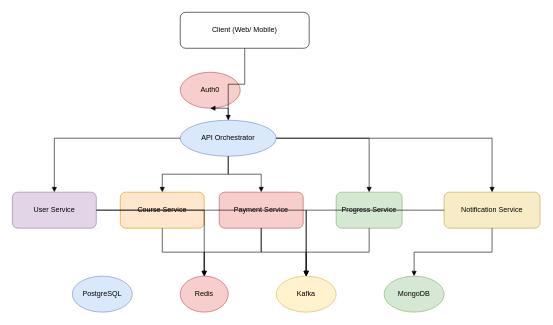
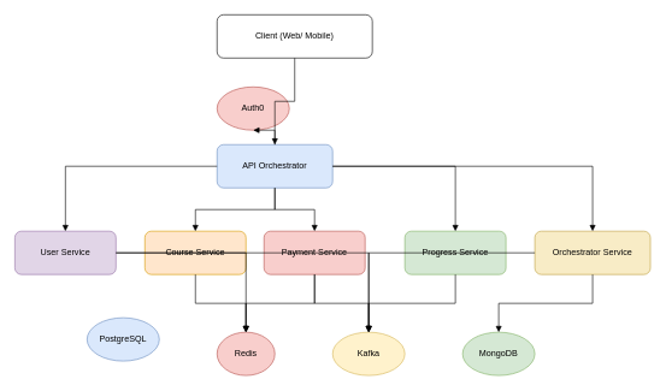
- <mxCell id="2" value="API Orchestrator" style="ellipse;whiteSpace=wrap;html=1;fillColor=#dae8fc;strokeColor=#6c8ebf;" vertex="1" parent="1"><mxGeometry x="300" y="200" width="160" height="60" as="geometry" /></mxCell>
+ <mxCell id="2" value="API Orchestrator" style="rounded=1;whiteSpace=wrap;html=1;fillColor=#dae8fc;strokeColor=#6c8ebf" vertex="1" parent="1"><mxGeometry x="300" y="200" width="160" height="60" as="geometry" /></mxCell>
- <mxCell id="6" value="Progress Service" style="rounded=1;whiteSpace=wrap;html=1;fillColor=#d5e8d4;strokeColor=#82b366" vertex="1" parent="1"><mxGeometry x="560" y="320" width="110" height="60" as="geometry" /></mxCell>
+ <mxCell id="6" value="Progress Service" style="rounded=1;whiteSpace=wrap;html=1;fillColor=#d5e8d4;strokeColor=#82b366" vertex="1" parent="1"><mxGeometry x="560" y="320" width="140" height="60" as="geometry" /></mxCell>
- <mxCell id="7" value="Notification Service" style="rounded=1;whiteSpace=wrap;html=1;fillColor=#f8ecc6;strokeColor=#bfa243" vertex="1" parent="1"><mxGeometry x="740" y="320" width="160" height="60" as="geometry" /></mxCell>
+ <mxCell id="7" value="Orchestrator Service" style="rounded=1;whiteSpace=wrap;html=1;fillColor=#f8ecc6;strokeColor=#bfa243" vertex="1" parent="1"><mxGeometry x="740" y="320" width="160" height="60" as="geometry" /></mxCell>
- <mxCell id="10" value="PostgreSQL" style="ellipse;whiteSpace=wrap;html=1;fillColor=#dae8fc;strokeColor=#6c8ebf" vertex="1" parent="1"><mxGeometry x="120" y="460" width="100" height="60" as="geometry" /></mxCell>
+ <mxCell id="10" value="PostgreSQL" style="ellipse;whiteSpace=wrap;html=1;fillColor=#dae8fc;strokeColor=#6c8ebf" vertex="1" parent="1"><mxGeometry x="120" y="440" width="100" height="60" as="geometry" /></mxCell>
